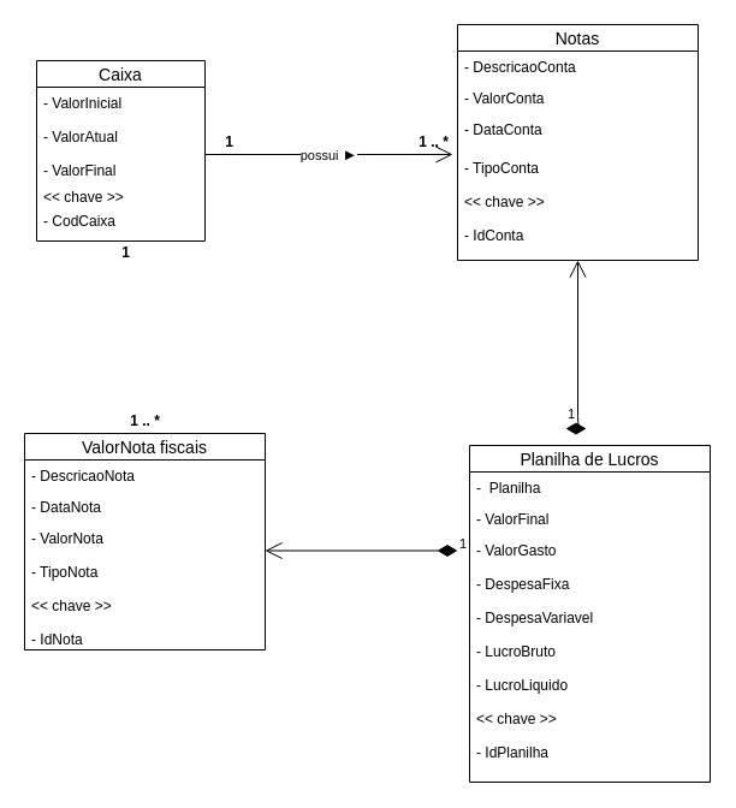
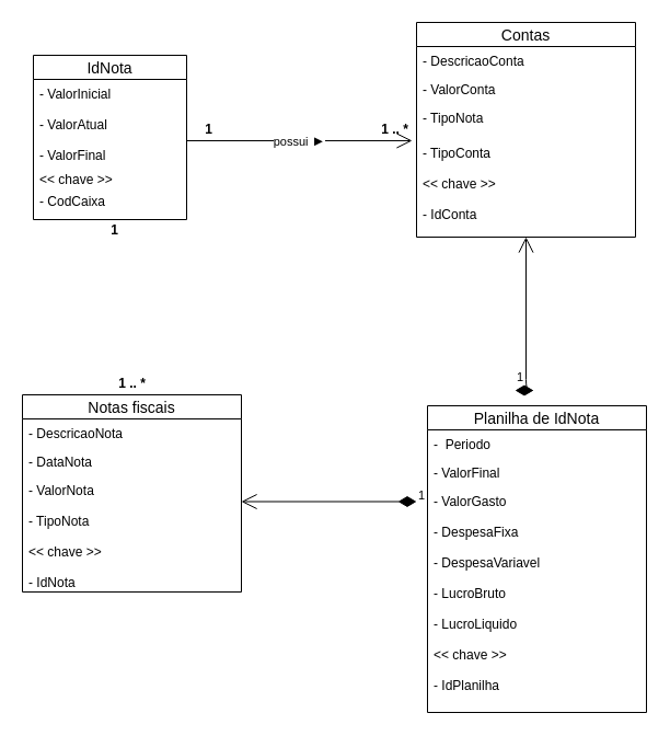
- <mxCell id="7" value="Notas" style="swimlane;fontStyle=0;childLayout=stackLayout;horizontal=1;startSize=22;horizontalStack=0;resizeParent=1;resizeParentMax=0;resizeLast=0;collapsible=1;marginBottom=0;align=center;fontSize=14;" vertex="1" parent="1"><mxGeometry x="380" y="20" width="200" height="196" as="geometry" /></mxCell>
+ <mxCell id="7" value="Contas" style="swimlane;fontStyle=0;childLayout=stackLayout;horizontal=1;startSize=22;horizontalStack=0;resizeParent=1;resizeParentMax=0;resizeLast=0;collapsible=1;marginBottom=0;align=center;fontSize=14;" vertex="1" parent="1"><mxGeometry x="380" y="20" width="200" height="196" as="geometry" /></mxCell>
- <mxCell id="14" value="Caixa" style="swimlane;fontStyle=0;childLayout=stackLayout;horizontal=1;startSize=22;horizontalStack=0;resizeParent=1;resizeParentMax=0;resizeLast=0;collapsible=1;marginBottom=0;align=center;fontSize=14;" vertex="1" parent="1"><mxGeometry x="30" y="50" width="140" height="150" as="geometry" /></mxCell>
+ <mxCell id="14" value="IdNota" style="swimlane;fontStyle=0;childLayout=stackLayout;horizontal=1;startSize=22;horizontalStack=0;resizeParent=1;resizeParentMax=0;resizeLast=0;collapsible=1;marginBottom=0;align=center;fontSize=14;" vertex="1" parent="1"><mxGeometry x="30" y="50" width="140" height="150" as="geometry" /></mxCell>
- <mxCell id="10" value="- DataConta" style="text;strokeColor=none;fillColor=none;spacingLeft=4;spacingRight=4;overflow=hidden;rotatable=0;points=[[0,0.5],[1,0.5]];portConstraint=eastwest;fontSize=12;" vertex="1" parent="7"><mxGeometry y="74" width="200" height="32" as="geometry" /></mxCell>
+ <mxCell id="10" value="- TipoNota" style="text;strokeColor=none;fillColor=none;spacingLeft=4;spacingRight=4;overflow=hidden;rotatable=0;points=[[0,0.5],[1,0.5]];portConstraint=eastwest;fontSize=12;" vertex="1" parent="7"><mxGeometry y="74" width="200" height="32" as="geometry" /></mxCell>
- <mxCell id="2" value="ValorNota fiscais" style="swimlane;fontStyle=0;childLayout=stackLayout;horizontal=1;startSize=22;horizontalStack=0;resizeParent=1;resizeParentMax=0;resizeLast=0;collapsible=1;marginBottom=0;align=center;fontSize=14;" vertex="1" parent="1"><mxGeometry x="20" y="360" width="200" height="180" as="geometry" /></mxCell>
+ <mxCell id="2" value="Notas fiscais" style="swimlane;fontStyle=0;childLayout=stackLayout;horizontal=1;startSize=22;horizontalStack=0;resizeParent=1;resizeParentMax=0;resizeLast=0;collapsible=1;marginBottom=0;align=center;fontSize=14;" vertex="1" parent="1"><mxGeometry x="20" y="360" width="200" height="180" as="geometry" /></mxCell>
- <mxCell id="22" value="Planilha de Lucros" style="swimlane;fontStyle=0;childLayout=stackLayout;horizontal=1;startSize=22;horizontalStack=0;resizeParent=1;resizeParentMax=0;resizeLast=0;collapsible=1;marginBottom=0;align=center;fontSize=14;" vertex="1" parent="1"><mxGeometry x="390" y="370" width="200" height="280" as="geometry" /></mxCell>
+ <mxCell id="22" value="Planilha de IdNota" style="swimlane;fontStyle=0;childLayout=stackLayout;horizontal=1;startSize=22;horizontalStack=0;resizeParent=1;resizeParentMax=0;resizeLast=0;collapsible=1;marginBottom=0;align=center;fontSize=14;" vertex="1" parent="1"><mxGeometry x="390" y="370" width="200" height="280" as="geometry" /></mxCell>
- <mxCell id="23" value="-  Planilha" style="text;strokeColor=none;fillColor=none;spacingLeft=4;spacingRight=4;overflow=hidden;rotatable=0;points=[[0,0.5],[1,0.5]];portConstraint=eastwest;fontSize=12;" vertex="1" parent="22"><mxGeometry y="22" width="200" height="26" as="geometry" /></mxCell>
+ <mxCell id="23" value="-  Periodo" style="text;strokeColor=none;fillColor=none;spacingLeft=4;spacingRight=4;overflow=hidden;rotatable=0;points=[[0,0.5],[1,0.5]];portConstraint=eastwest;fontSize=12;" vertex="1" parent="22"><mxGeometry y="22" width="200" height="26" as="geometry" /></mxCell>
